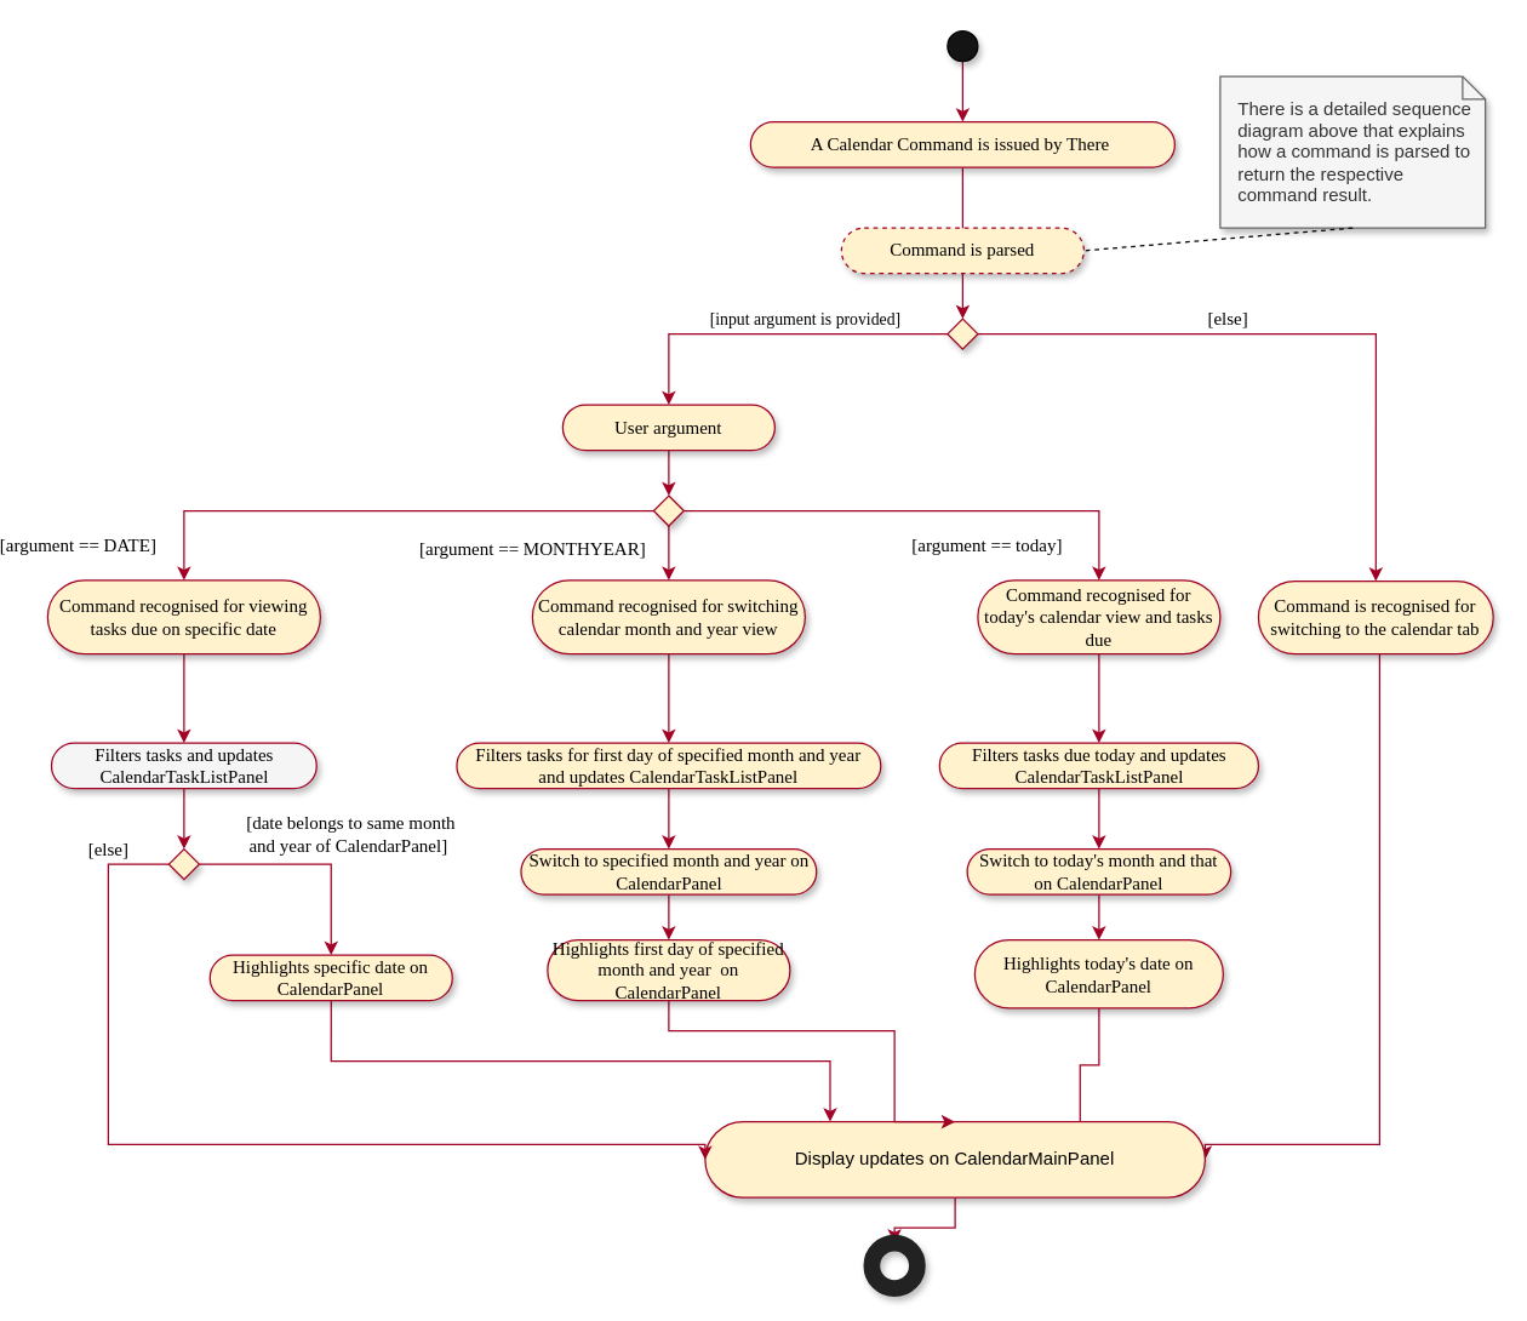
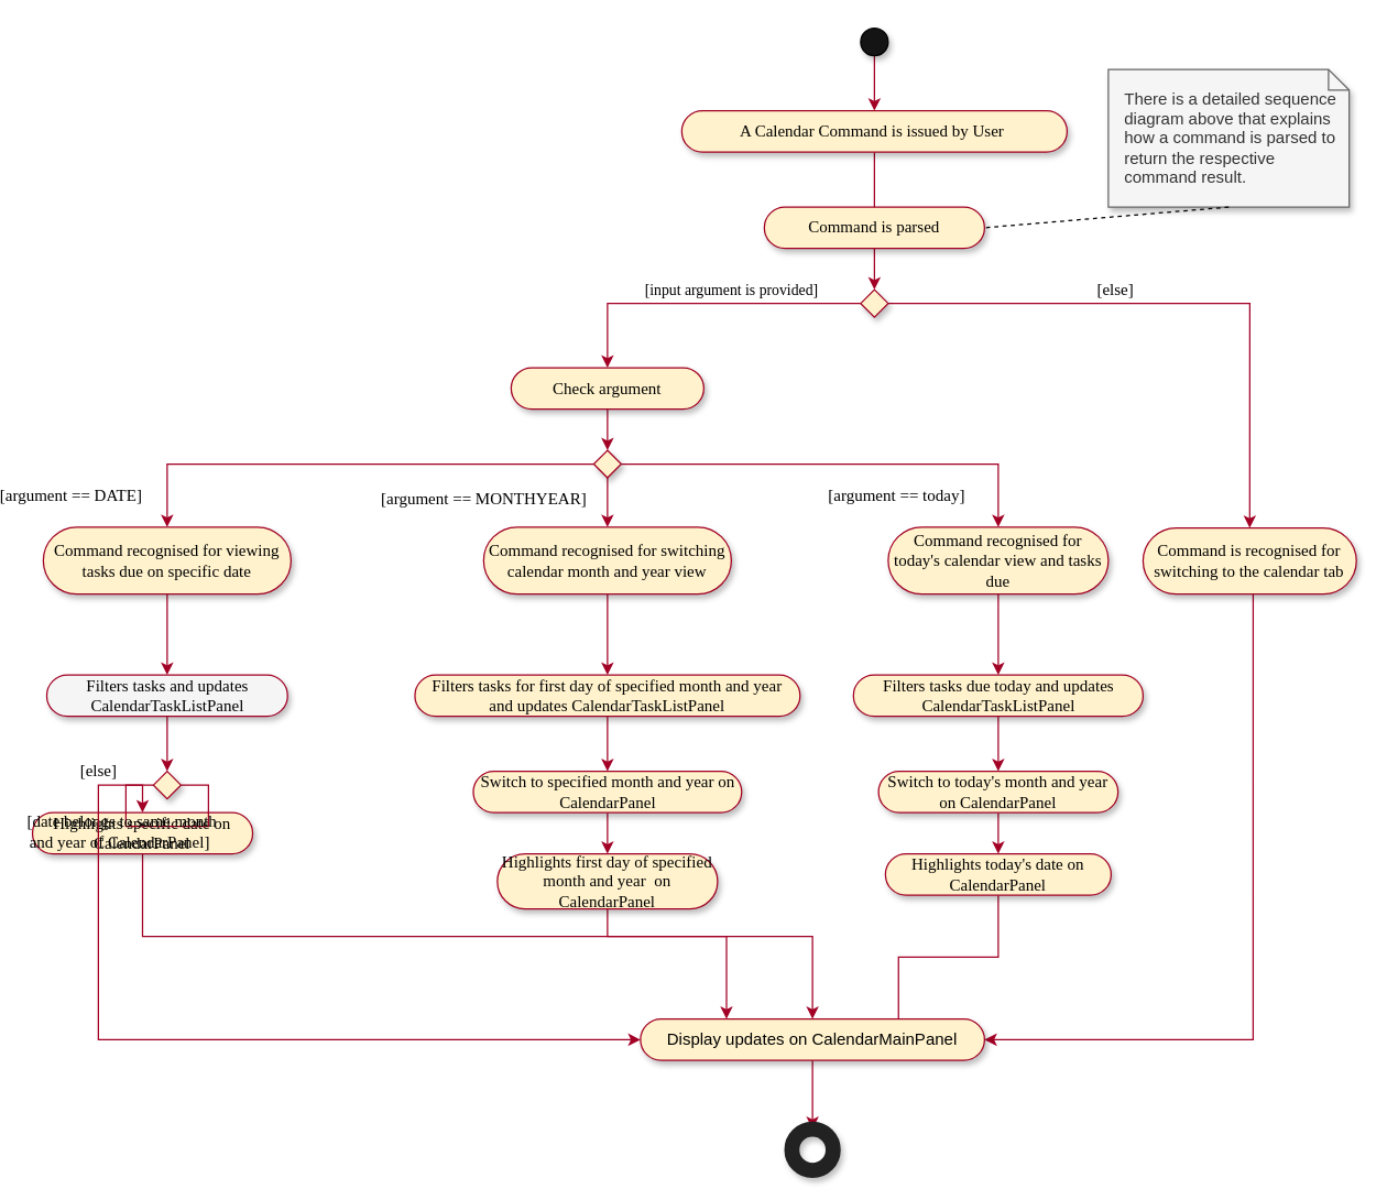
- <mxCell id="12" value="A Calendar Command is issued by There " style="whiteSpace=wrap;rounded=1;arcSize=50;align=center;verticalAlign=middle;strokeWidth=1;autosize=1;spacing=4;treeFolding=1;treeMoving=1;newEdgeStyle={&quot;edgeStyle&quot;:&quot;entityRelationEdgeStyle&quot;,&quot;startArrow&quot;:&quot;none&quot;,&quot;endArrow&quot;:&quot;none&quot;,&quot;segment&quot;:10,&quot;curved&quot;:1};shadow=1;fillColor=#fff2cc;strokeColor=#A20025;horizontal=1;fontFamily=Verdana;" parent="1" vertex="1"><mxGeometry x="484" y="80" width="280" height="30" as="geometry" /></mxCell>
+ <mxCell id="12" value="A Calendar Command is issued by User " style="whiteSpace=wrap;rounded=1;arcSize=50;align=center;verticalAlign=middle;strokeWidth=1;autosize=1;spacing=4;treeFolding=1;treeMoving=1;newEdgeStyle={&quot;edgeStyle&quot;:&quot;entityRelationEdgeStyle&quot;,&quot;startArrow&quot;:&quot;none&quot;,&quot;endArrow&quot;:&quot;none&quot;,&quot;segment&quot;:10,&quot;curved&quot;:1};shadow=1;fillColor=#fff2cc;strokeColor=#A20025;horizontal=1;fontFamily=Verdana;" parent="1" vertex="1"><mxGeometry x="484" y="80" width="280" height="30" as="geometry" /></mxCell>
- <mxCell id="5" value="&lt;font face=&quot;Verdana&quot;&gt;Command is parsed&lt;/font&gt;" style="whiteSpace=wrap;html=1;rounded=1;arcSize=50;align=center;verticalAlign=middle;strokeWidth=1;autosize=1;spacing=4;treeFolding=1;treeMoving=1;newEdgeStyle={&quot;edgeStyle&quot;:&quot;entityRelationEdgeStyle&quot;,&quot;startArrow&quot;:&quot;none&quot;,&quot;endArrow&quot;:&quot;none&quot;,&quot;segment&quot;:10,&quot;curved&quot;:1};shadow=1;fillColor=#fff2cc;strokeColor=#A20025;dashed=1;" parent="1" vertex="1"><mxGeometry x="544" y="150" width="160" height="30" as="geometry" /></mxCell>
+ <mxCell id="5" value="&lt;font face=&quot;Verdana&quot;&gt;Command is parsed&lt;/font&gt;" style="whiteSpace=wrap;html=1;rounded=1;arcSize=50;align=center;verticalAlign=middle;strokeWidth=1;autosize=1;spacing=4;treeFolding=1;treeMoving=1;newEdgeStyle={&quot;edgeStyle&quot;:&quot;entityRelationEdgeStyle&quot;,&quot;startArrow&quot;:&quot;none&quot;,&quot;endArrow&quot;:&quot;none&quot;,&quot;segment&quot;:10,&quot;curved&quot;:1};shadow=1;fillColor=#fff2cc;strokeColor=#A20025;" parent="1" vertex="1"><mxGeometry x="544" y="150" width="160" height="30" as="geometry" /></mxCell>
- <mxCell id="14" value="User argument" style="whiteSpace=wrap;html=1;rounded=1;arcSize=50;align=center;verticalAlign=middle;strokeWidth=1;autosize=1;spacing=4;treeFolding=1;treeMoving=1;newEdgeStyle={&quot;edgeStyle&quot;:&quot;entityRelationEdgeStyle&quot;,&quot;startArrow&quot;:&quot;none&quot;,&quot;endArrow&quot;:&quot;none&quot;,&quot;segment&quot;:10,&quot;curved&quot;:1};shadow=1;fillColor=#fff2cc;strokeColor=#A20025;fontFamily=Verdana;" parent="1" vertex="1"><mxGeometry x="360" y="266.75" width="140" height="30" as="geometry" /></mxCell>
+ <mxCell id="14" value="Check argument" style="whiteSpace=wrap;html=1;rounded=1;arcSize=50;align=center;verticalAlign=middle;strokeWidth=1;autosize=1;spacing=4;treeFolding=1;treeMoving=1;newEdgeStyle={&quot;edgeStyle&quot;:&quot;entityRelationEdgeStyle&quot;,&quot;startArrow&quot;:&quot;none&quot;,&quot;endArrow&quot;:&quot;none&quot;,&quot;segment&quot;:10,&quot;curved&quot;:1};shadow=1;fillColor=#fff2cc;strokeColor=#A20025;fontFamily=Verdana;" parent="1" vertex="1"><mxGeometry x="360" y="266.75" width="140" height="30" as="geometry" /></mxCell>
- <mxCell id="46" value="Switch to today's month and that on CalendarPanel" style="whiteSpace=wrap;html=1;rounded=1;arcSize=50;align=center;verticalAlign=middle;strokeWidth=1;autosize=1;spacing=4;treeFolding=1;treeMoving=1;newEdgeStyle={&quot;edgeStyle&quot;:&quot;entityRelationEdgeStyle&quot;,&quot;startArrow&quot;:&quot;none&quot;,&quot;endArrow&quot;:&quot;none&quot;,&quot;segment&quot;:10,&quot;curved&quot;:1};shadow=1;fillColor=#fff2cc;strokeColor=#A20025;fontFamily=Verdana;" vertex="1" parent="1"><mxGeometry x="627" y="560" width="174" height="30" as="geometry" /></mxCell>
+ <mxCell id="46" value="Switch to today's month and year on CalendarPanel" style="whiteSpace=wrap;html=1;rounded=1;arcSize=50;align=center;verticalAlign=middle;strokeWidth=1;autosize=1;spacing=4;treeFolding=1;treeMoving=1;newEdgeStyle={&quot;edgeStyle&quot;:&quot;entityRelationEdgeStyle&quot;,&quot;startArrow&quot;:&quot;none&quot;,&quot;endArrow&quot;:&quot;none&quot;,&quot;segment&quot;:10,&quot;curved&quot;:1};shadow=1;fillColor=#fff2cc;strokeColor=#A20025;fontFamily=Verdana;" vertex="1" parent="1"><mxGeometry x="627" y="560" width="174" height="30" as="geometry" /></mxCell>
- <mxCell id="48" value="Highlights today's date on CalendarPanel" style="whiteSpace=wrap;html=1;rounded=1;arcSize=50;align=center;verticalAlign=middle;strokeWidth=1;autosize=1;spacing=4;treeFolding=1;treeMoving=1;newEdgeStyle={&quot;edgeStyle&quot;:&quot;entityRelationEdgeStyle&quot;,&quot;startArrow&quot;:&quot;none&quot;,&quot;endArrow&quot;:&quot;none&quot;,&quot;segment&quot;:10,&quot;curved&quot;:1};shadow=1;fillColor=#fff2cc;strokeColor=#A20025;fontFamily=Verdana;" vertex="1" parent="1"><mxGeometry x="632" y="620" width="164" height="45" as="geometry" /></mxCell>
+ <mxCell id="48" value="Highlights today's date on CalendarPanel" style="whiteSpace=wrap;html=1;rounded=1;arcSize=50;align=center;verticalAlign=middle;strokeWidth=1;autosize=1;spacing=4;treeFolding=1;treeMoving=1;newEdgeStyle={&quot;edgeStyle&quot;:&quot;entityRelationEdgeStyle&quot;,&quot;startArrow&quot;:&quot;none&quot;,&quot;endArrow&quot;:&quot;none&quot;,&quot;segment&quot;:10,&quot;curved&quot;:1};shadow=1;fillColor=#fff2cc;strokeColor=#A20025;fontFamily=Verdana;" vertex="1" parent="1"><mxGeometry x="632" y="620" width="164" height="30" as="geometry" /></mxCell>
- <mxCell id="31" value="Highlights specific date on CalendarPanel" style="whiteSpace=wrap;html=1;rounded=1;arcSize=50;align=center;verticalAlign=middle;strokeWidth=1;autosize=1;spacing=4;treeFolding=1;treeMoving=1;newEdgeStyle={&quot;edgeStyle&quot;:&quot;entityRelationEdgeStyle&quot;,&quot;startArrow&quot;:&quot;none&quot;,&quot;endArrow&quot;:&quot;none&quot;,&quot;segment&quot;:10,&quot;curved&quot;:1};shadow=1;fillColor=#fff2cc;strokeColor=#A20025;fontFamily=Verdana;" vertex="1" parent="1"><mxGeometry x="127.13" y="630" width="160" height="30" as="geometry" /></mxCell>
+ <mxCell id="31" value="Highlights specific date on CalendarPanel" style="whiteSpace=wrap;html=1;rounded=1;arcSize=50;align=center;verticalAlign=middle;strokeWidth=1;autosize=1;spacing=4;treeFolding=1;treeMoving=1;newEdgeStyle={&quot;edgeStyle&quot;:&quot;entityRelationEdgeStyle&quot;,&quot;startArrow&quot;:&quot;none&quot;,&quot;endArrow&quot;:&quot;none&quot;,&quot;segment&quot;:10,&quot;curved&quot;:1};shadow=1;fillColor=#fff2cc;strokeColor=#A20025;fontFamily=Verdana;" vertex="1" parent="1"><mxGeometry x="12.13" y="590" width="160" height="30" as="geometry" /></mxCell>
- <mxCell id="18" value="Display updates on CalendarMainPanel" style="whiteSpace=wrap;html=1;rounded=1;arcSize=50;align=center;verticalAlign=middle;strokeWidth=1;autosize=1;spacing=4;treeFolding=1;treeMoving=1;newEdgeStyle={&quot;edgeStyle&quot;:&quot;entityRelationEdgeStyle&quot;,&quot;startArrow&quot;:&quot;none&quot;,&quot;endArrow&quot;:&quot;none&quot;,&quot;segment&quot;:10,&quot;curved&quot;:1};shadow=1;fillColor=#fff2cc;strokeColor=#A20025;" parent="1" vertex="1"><mxGeometry x="454" y="740" width="330" height="50" as="geometry" /></mxCell>
+ <mxCell id="18" value="Display updates on CalendarMainPanel" style="whiteSpace=wrap;html=1;rounded=1;arcSize=50;align=center;verticalAlign=middle;strokeWidth=1;autosize=1;spacing=4;treeFolding=1;treeMoving=1;newEdgeStyle={&quot;edgeStyle&quot;:&quot;entityRelationEdgeStyle&quot;,&quot;startArrow&quot;:&quot;none&quot;,&quot;endArrow&quot;:&quot;none&quot;,&quot;segment&quot;:10,&quot;curved&quot;:1};shadow=1;fillColor=#fff2cc;strokeColor=#A20025;" parent="1" vertex="1"><mxGeometry x="454" y="740" width="250" height="30" as="geometry" /></mxCell>
